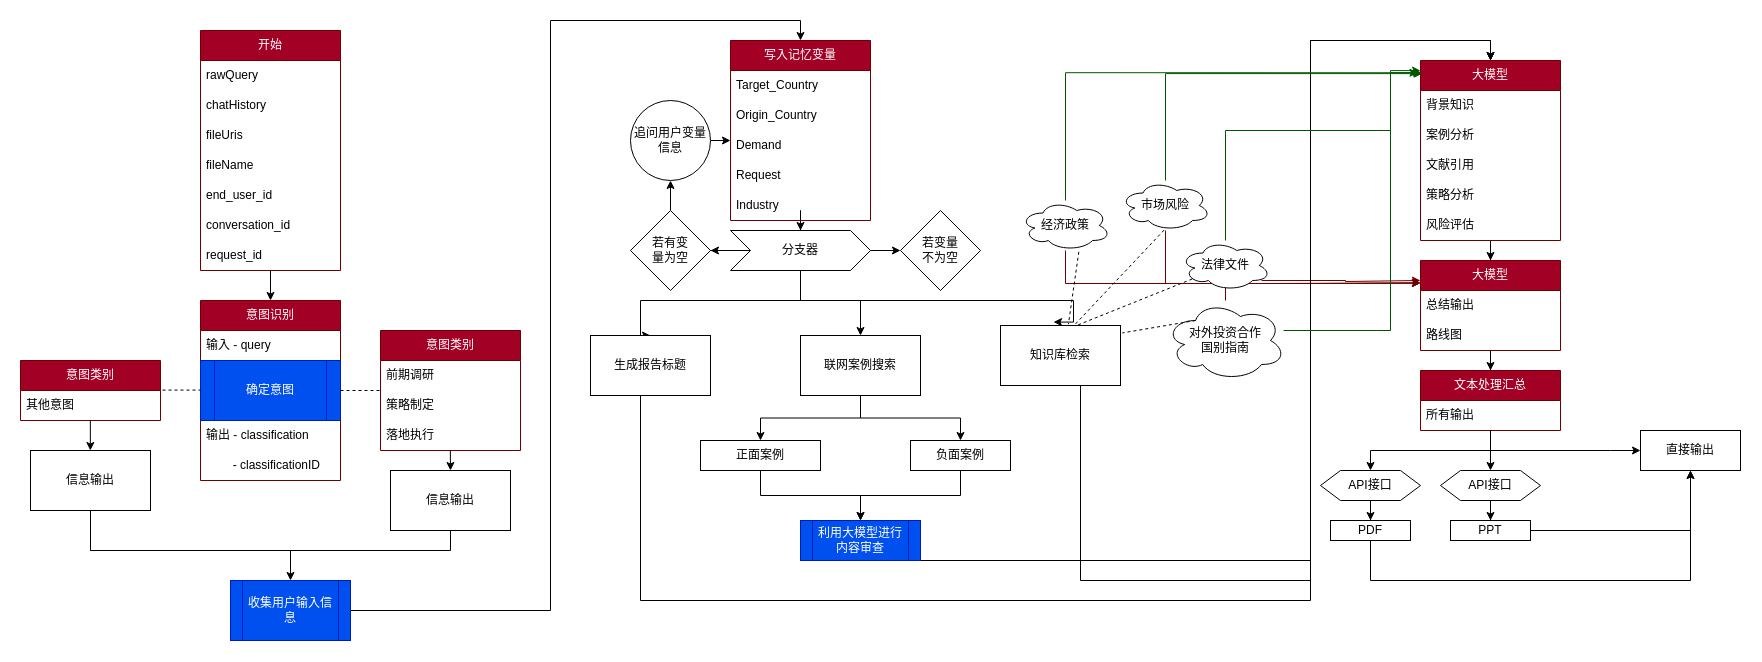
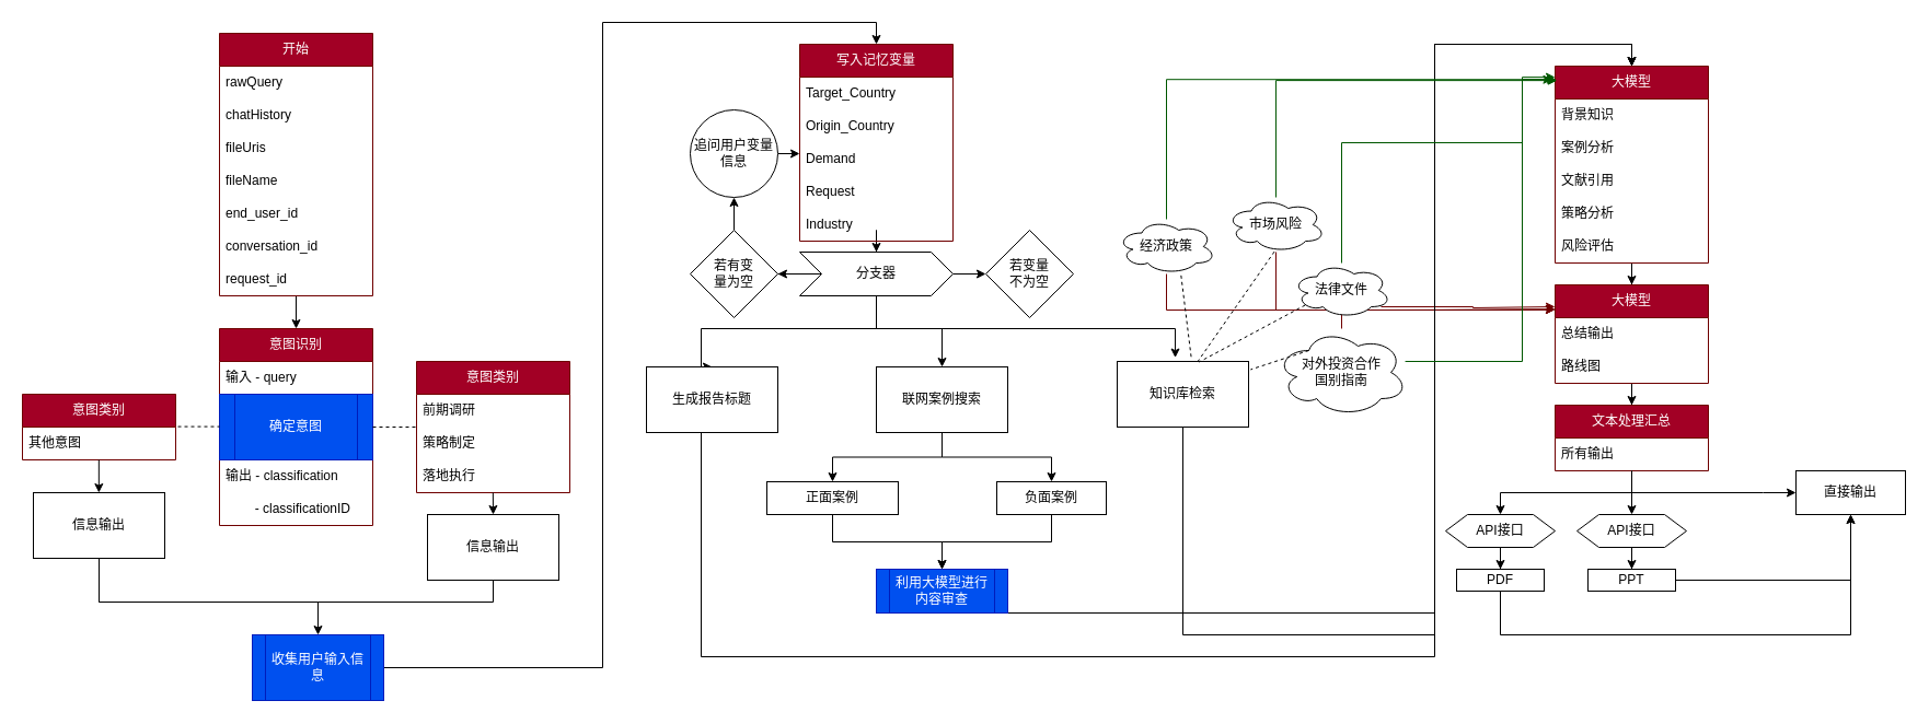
- <mxCell id="57" value="知识库检索" style="rounded=0;whiteSpace=wrap;html=1;" vertex="1" parent="1"><mxGeometry x="1000" y="325" width="120" height="60" as="geometry" /></mxCell>
+ <mxCell id="57" value="知识库检索" style="rounded=0;whiteSpace=wrap;html=1;" vertex="1" parent="1"><mxGeometry x="1020" y="330" width="120" height="60" as="geometry" /></mxCell>
